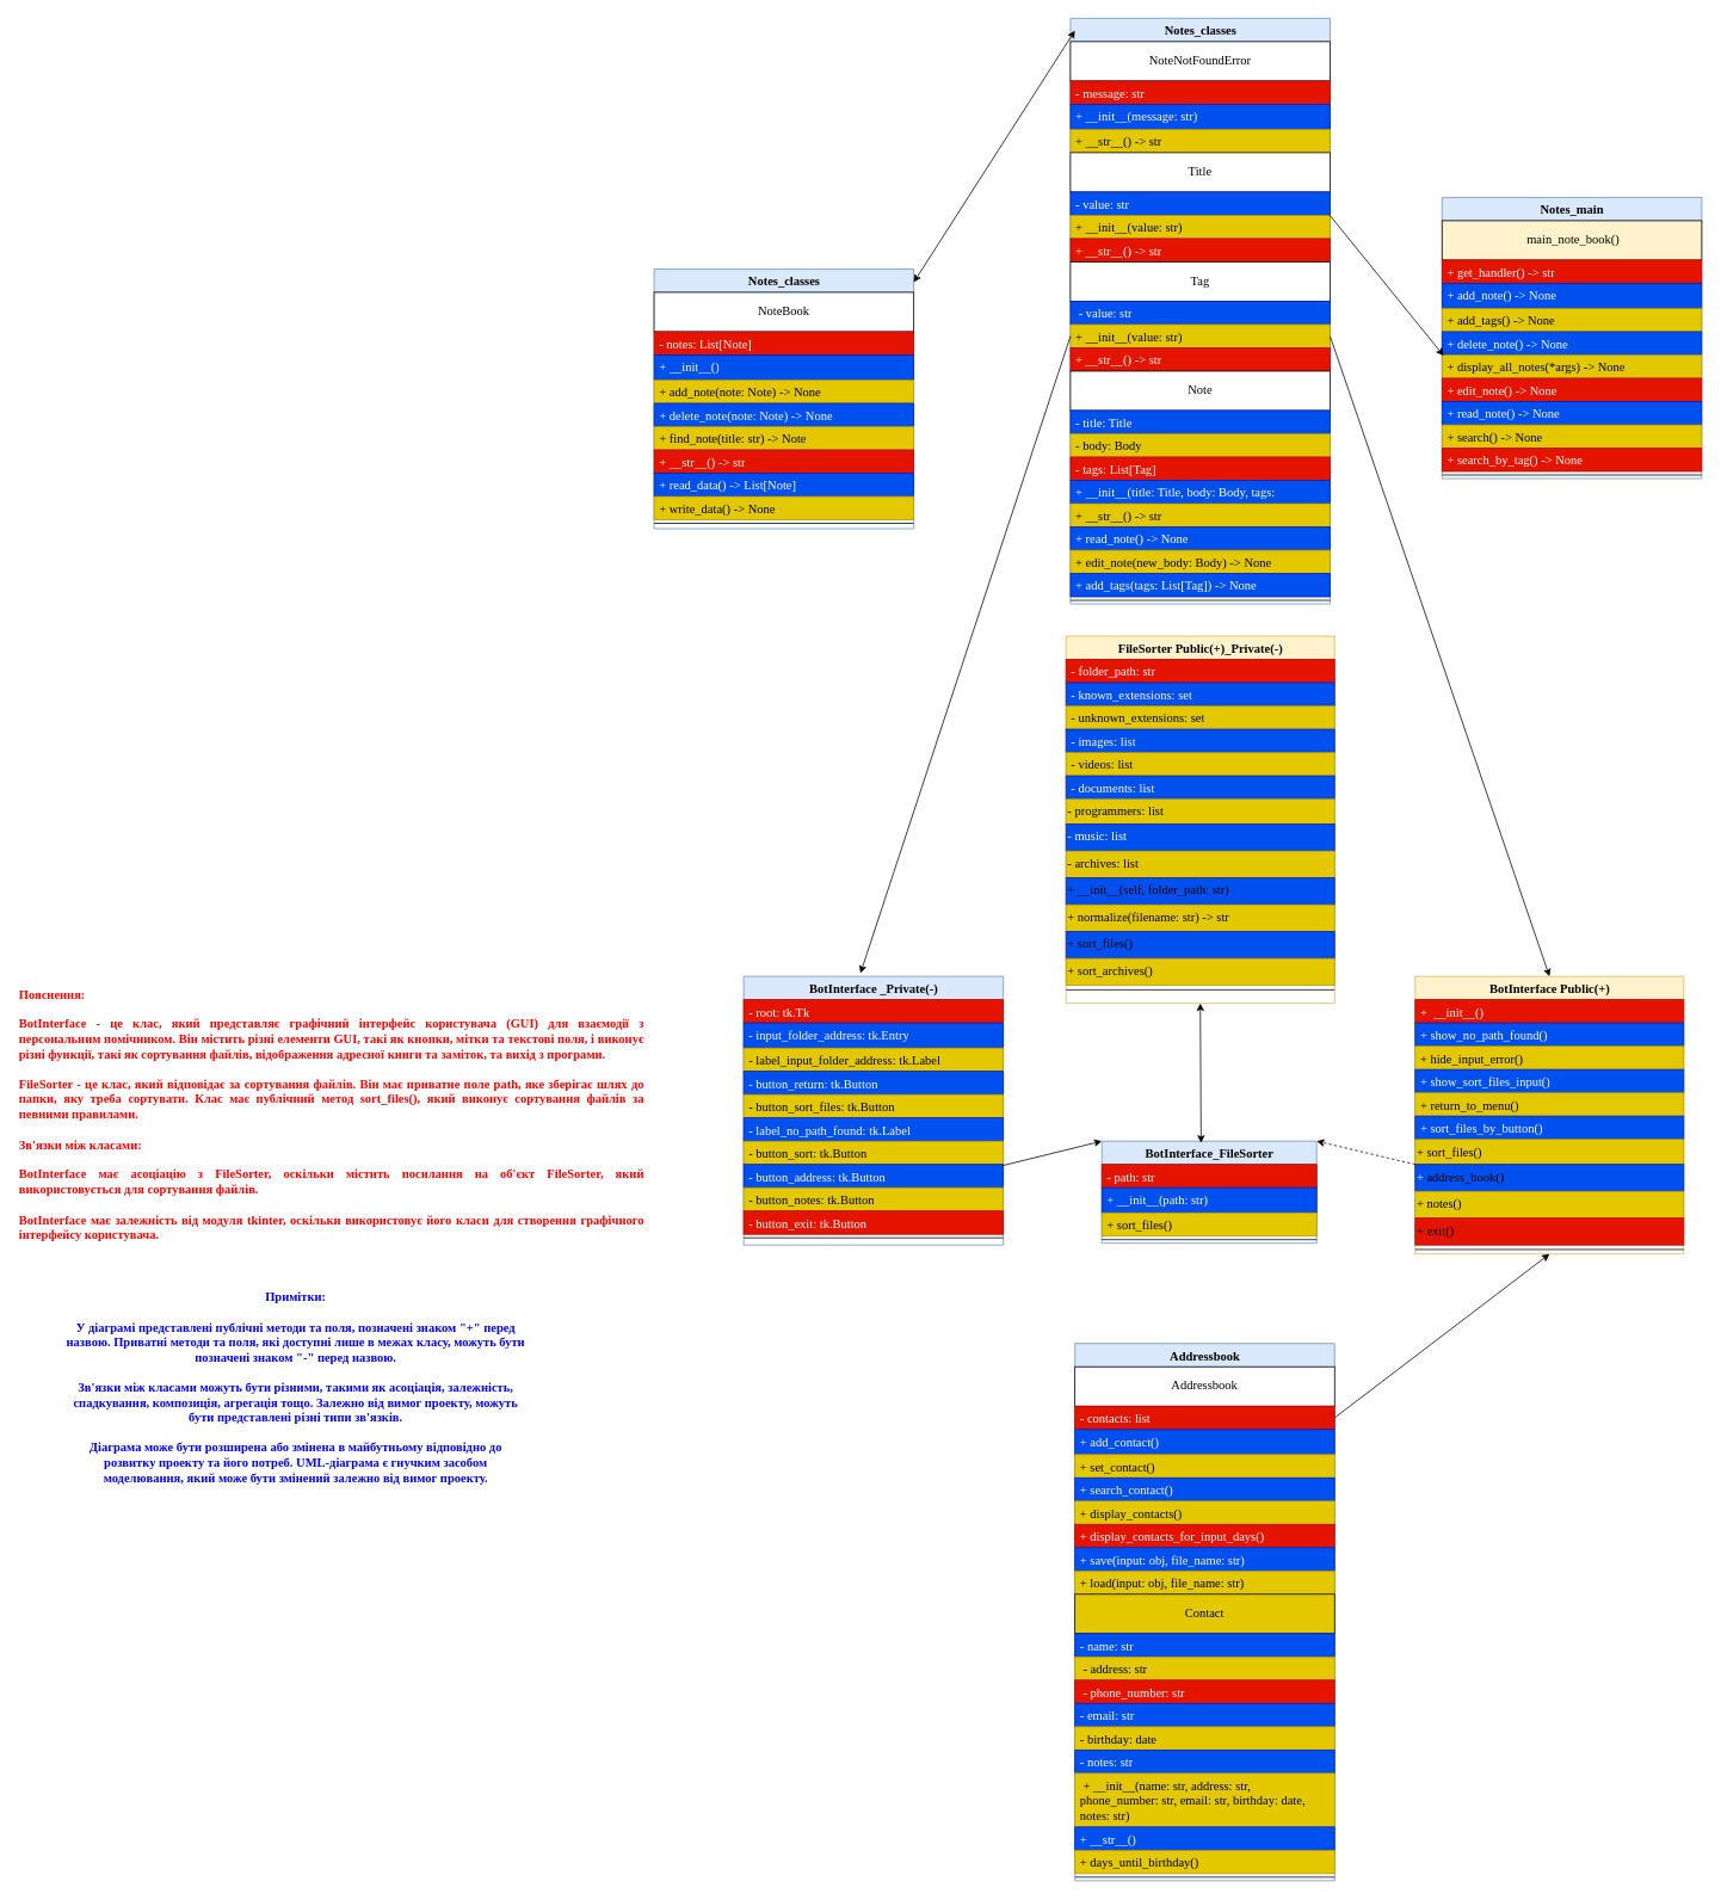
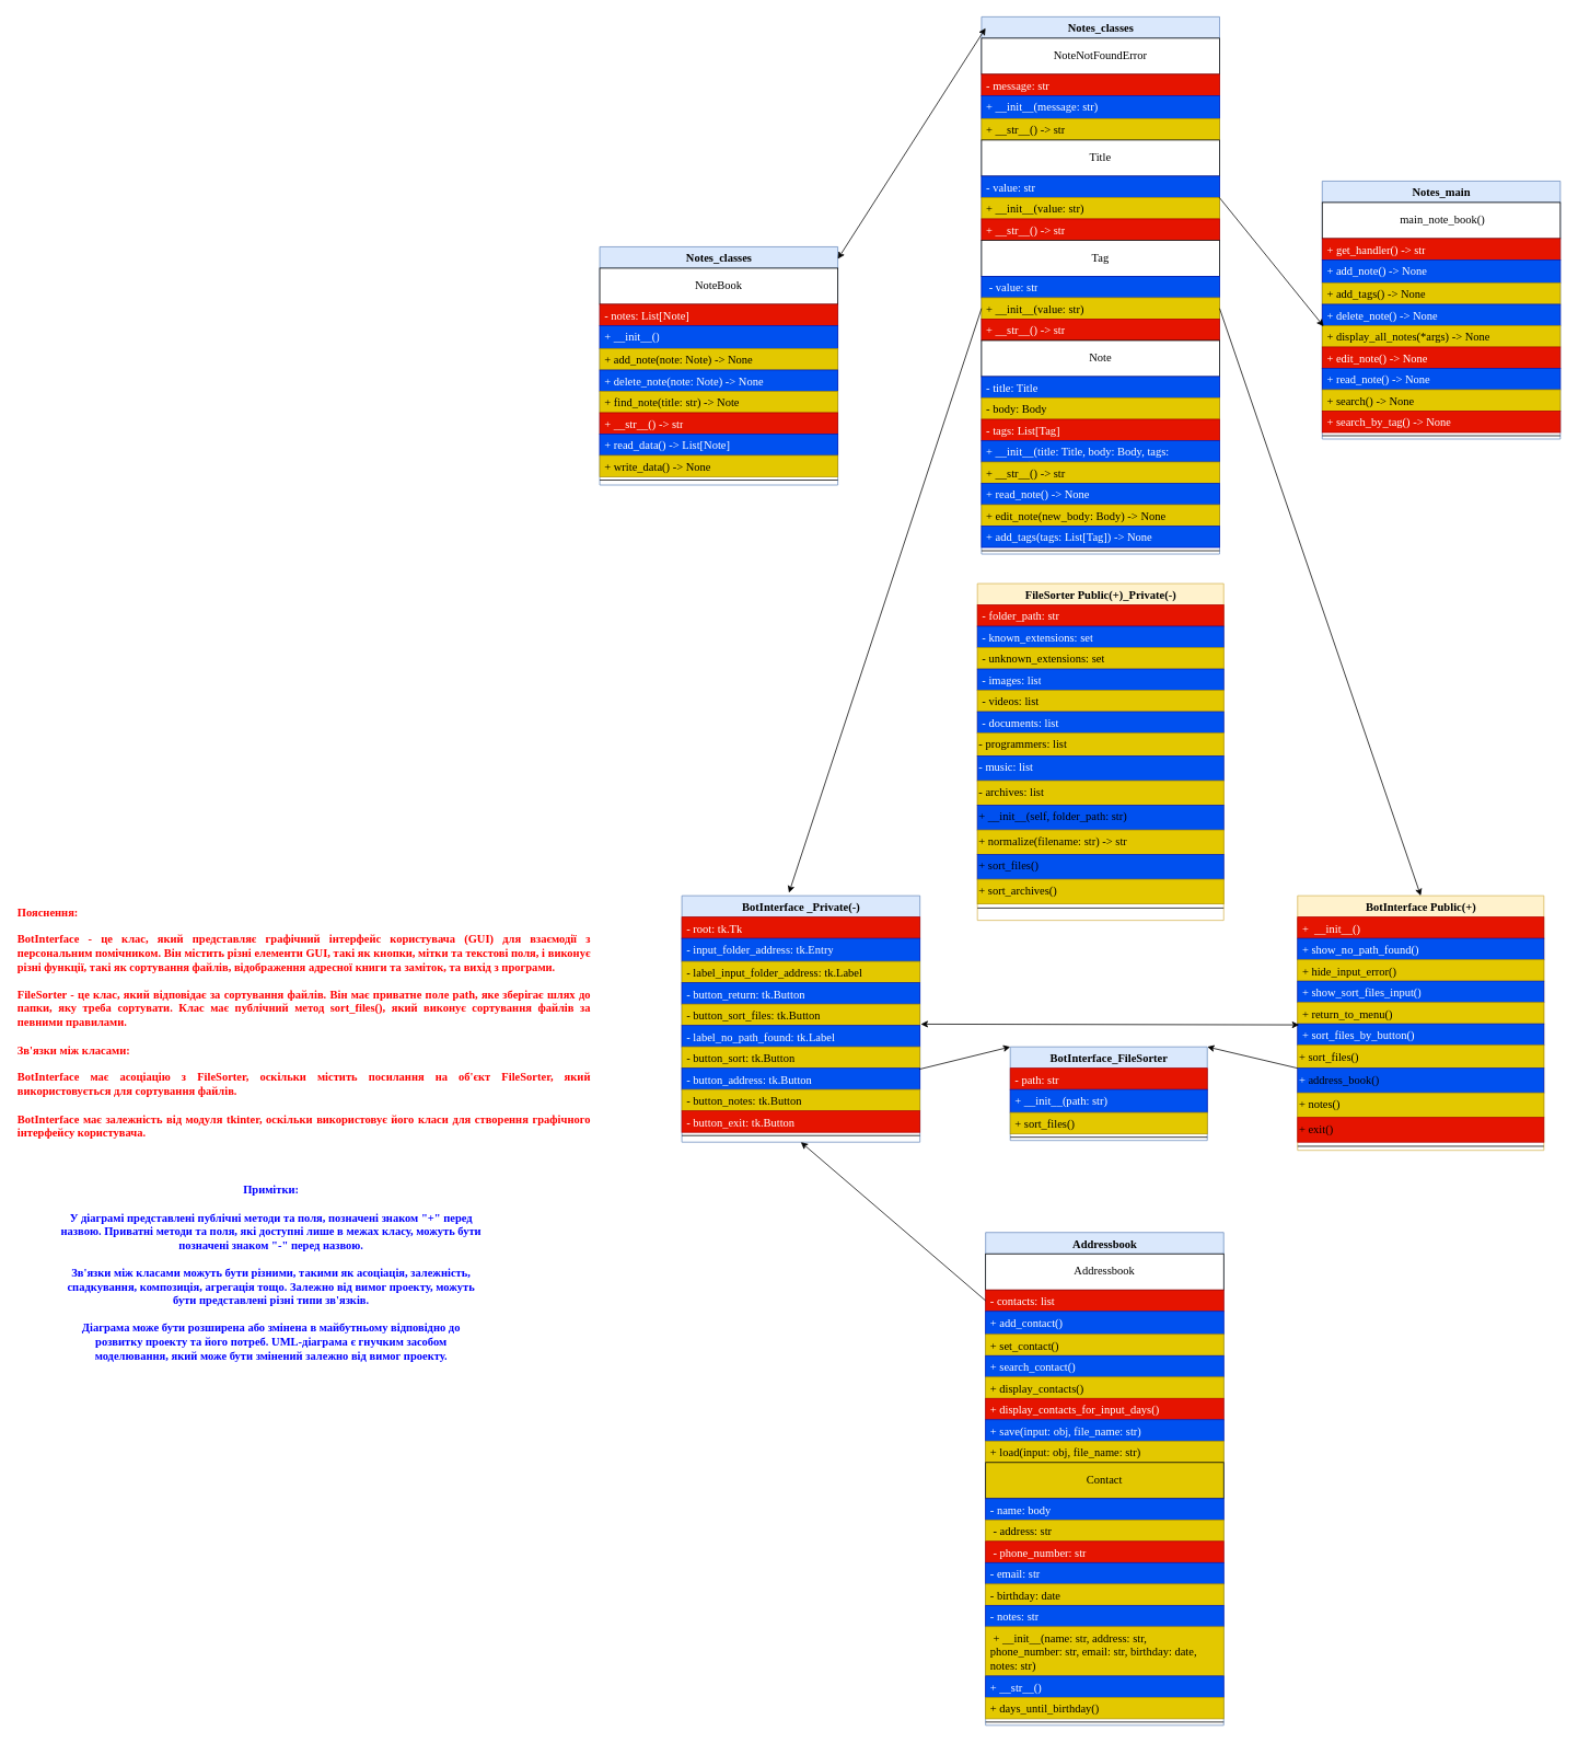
- <mxCell id="78" value="&amp;nbsp;main_note_book()" style="whiteSpace=wrap;html=1;fontFamily=Times New Roman;fontSize=14;fillColor=#fff2cc;" parent="77" vertex="1"><mxGeometry y="26" width="290" height="44" as="geometry" /></mxCell>
+ <mxCell id="78" value="&amp;nbsp;main_note_book()" style="whiteSpace=wrap;html=1;fontFamily=Times New Roman;fontSize=14;" parent="77" vertex="1"><mxGeometry y="26" width="290" height="44" as="geometry" /></mxCell>
+ <mxCell id="51" value="" style="endArrow=classic;startArrow=classic;html=1;rounded=0;entryX=0.006;entryY=1.047;entryDx=0;entryDy=0;entryPerimeter=0;exitX=1.004;exitY=0.936;exitDx=0;exitDy=0;exitPerimeter=0;fontFamily=Times New Roman;fontSize=14;" parent="1" source="7" target="19" edge="1"><mxGeometry width="50" height="50" relative="1" as="geometry"><mxPoint x="1340" y="1180" as="sourcePoint" /><mxPoint x="1390" y="1130" as="targetPoint" /></mxGeometry></mxCell>
- <mxCell id="35" value="" style="endArrow=classic;startArrow=classic;html=1;rounded=0;exitX=0.462;exitY=0.017;exitDx=0;exitDy=0;exitPerimeter=0;entryX=0.5;entryY=1;entryDx=0;entryDy=0;fontFamily=Times New Roman;fontSize=14;" parent="1" source="26" target="36" edge="1"><mxGeometry width="50" height="50" relative="1" as="geometry"><mxPoint x="1340" y="1210" as="sourcePoint" /><mxPoint x="1341" y="1020" as="targetPoint" /></mxGeometry></mxCell>
- <mxCell id="32" value="" style="endArrow=classic;html=1;rounded=0;entryX=1;entryY=0;entryDx=0;entryDy=0;exitX=0;exitY=0;exitDx=0;exitDy=0;fontFamily=Times New Roman;fontSize=14;dashed=1;" parent="1" source="22" target="26" edge="1"><mxGeometry relative="1" as="geometry"><mxPoint x="1580" y="1440" as="sourcePoint" /><mxPoint x="1650" y="1570" as="targetPoint" /></mxGeometry></mxCell>
+ <mxCell id="32" value="" style="endArrow=classic;html=1;rounded=0;entryX=1;entryY=0;entryDx=0;entryDy=0;exitX=0;exitY=0;exitDx=0;exitDy=0;fontFamily=Times New Roman;fontSize=14;" parent="1" source="22" target="26" edge="1"><mxGeometry relative="1" as="geometry"><mxPoint x="1580" y="1440" as="sourcePoint" /><mxPoint x="1650" y="1570" as="targetPoint" /></mxGeometry></mxCell>
+ <mxCell id="123" value="" style="endArrow=classic;html=1;rounded=0;exitX=0;exitY=0.5;exitDx=0;exitDy=0;entryX=0.5;entryY=1;entryDx=0;entryDy=0;" parent="1" source="104" target="2" edge="1"><mxGeometry width="50" height="50" relative="1" as="geometry"><mxPoint x="1330" y="1580" as="sourcePoint" /><mxPoint x="1380" y="1530" as="targetPoint" /></mxGeometry></mxCell>
- <mxCell id="124" value="" style="endArrow=classic;html=1;rounded=0;entryX=0.5;entryY=1;entryDx=0;entryDy=0;exitX=1;exitY=0.5;exitDx=0;exitDy=0;" parent="1" source="104" target="14" edge="1"><mxGeometry width="50" height="50" relative="1" as="geometry"><mxPoint x="1330" y="1580" as="sourcePoint" /><mxPoint x="1380" y="1530" as="targetPoint" /></mxGeometry></mxCell>
- <mxCell id="113" value="- name: str" style="text;html=1;strokeColor=#001DBC;fillColor=#0050ef;align=left;verticalAlign=top;spacingLeft=4;spacingRight=4;whiteSpace=wrap;overflow=hidden;rotatable=0;points=[[0,0.5],[1,0.5]];portConstraint=eastwest;fontFamily=Times New Roman;fontColor=#ffffff;fontSize=14;labelBorderColor=none;labelBackgroundColor=none;" parent="102" vertex="1"><mxGeometry y="324" width="290" height="26" as="geometry" /></mxCell>
+ <mxCell id="113" value="- name: body" style="text;html=1;strokeColor=#001DBC;fillColor=#0050ef;align=left;verticalAlign=top;spacingLeft=4;spacingRight=4;whiteSpace=wrap;overflow=hidden;rotatable=0;points=[[0,0.5],[1,0.5]];portConstraint=eastwest;fontFamily=Times New Roman;fontColor=#ffffff;fontSize=14;labelBorderColor=none;labelBackgroundColor=none;" parent="102" vertex="1"><mxGeometry y="324" width="290" height="26" as="geometry" /></mxCell>
